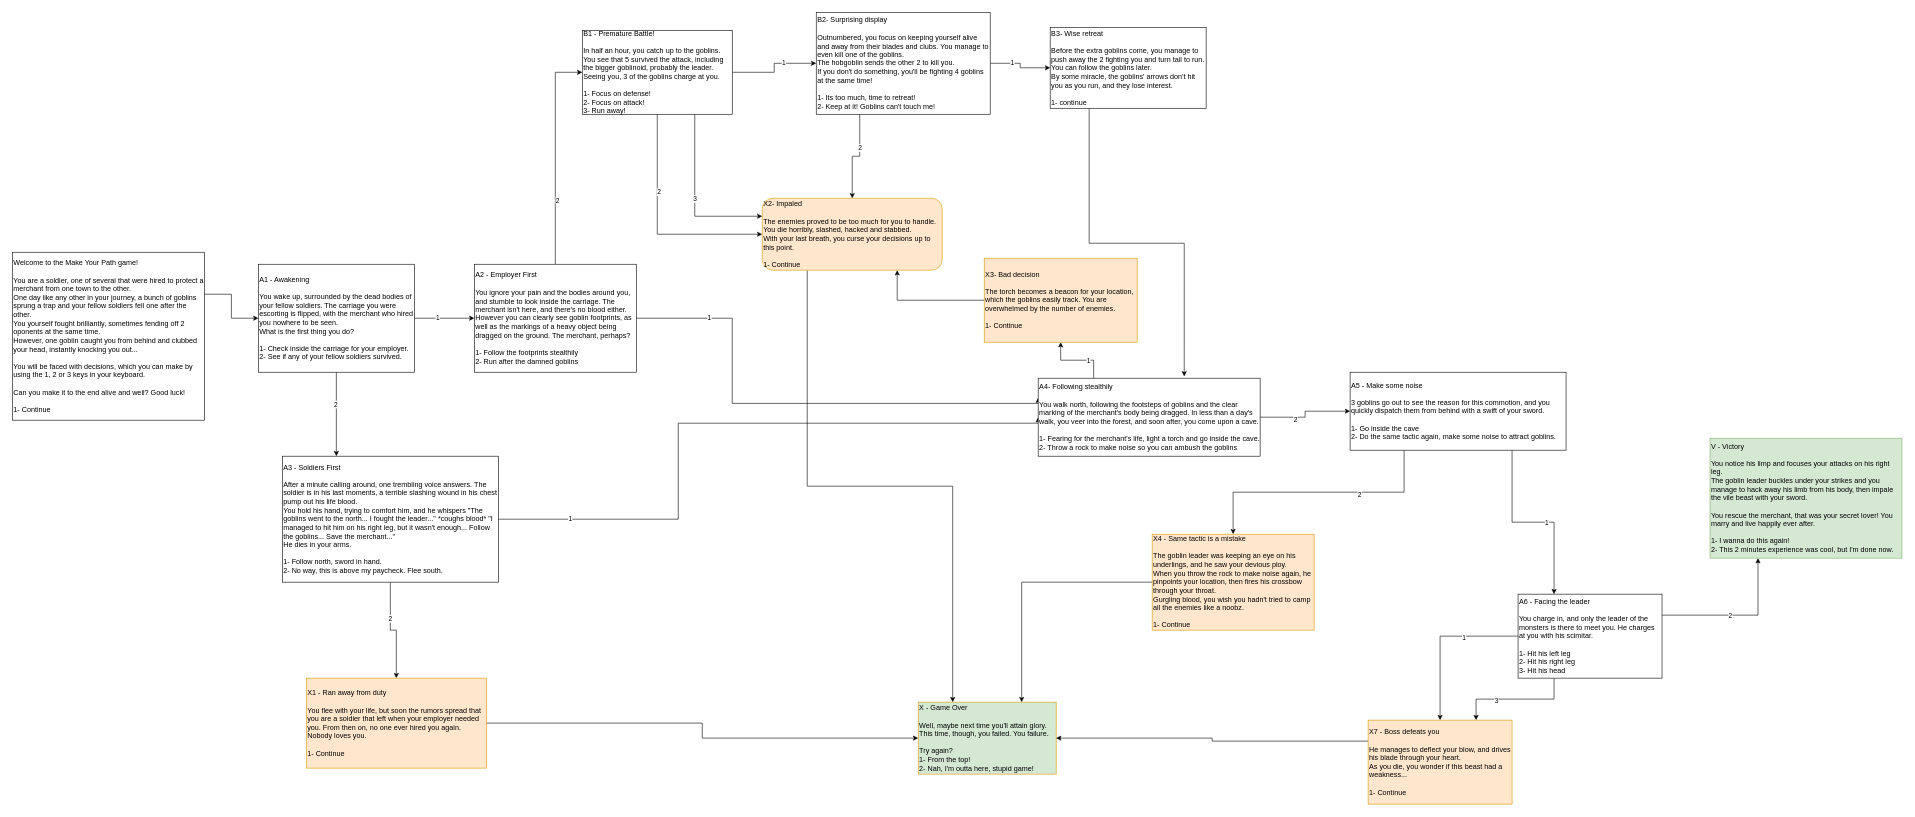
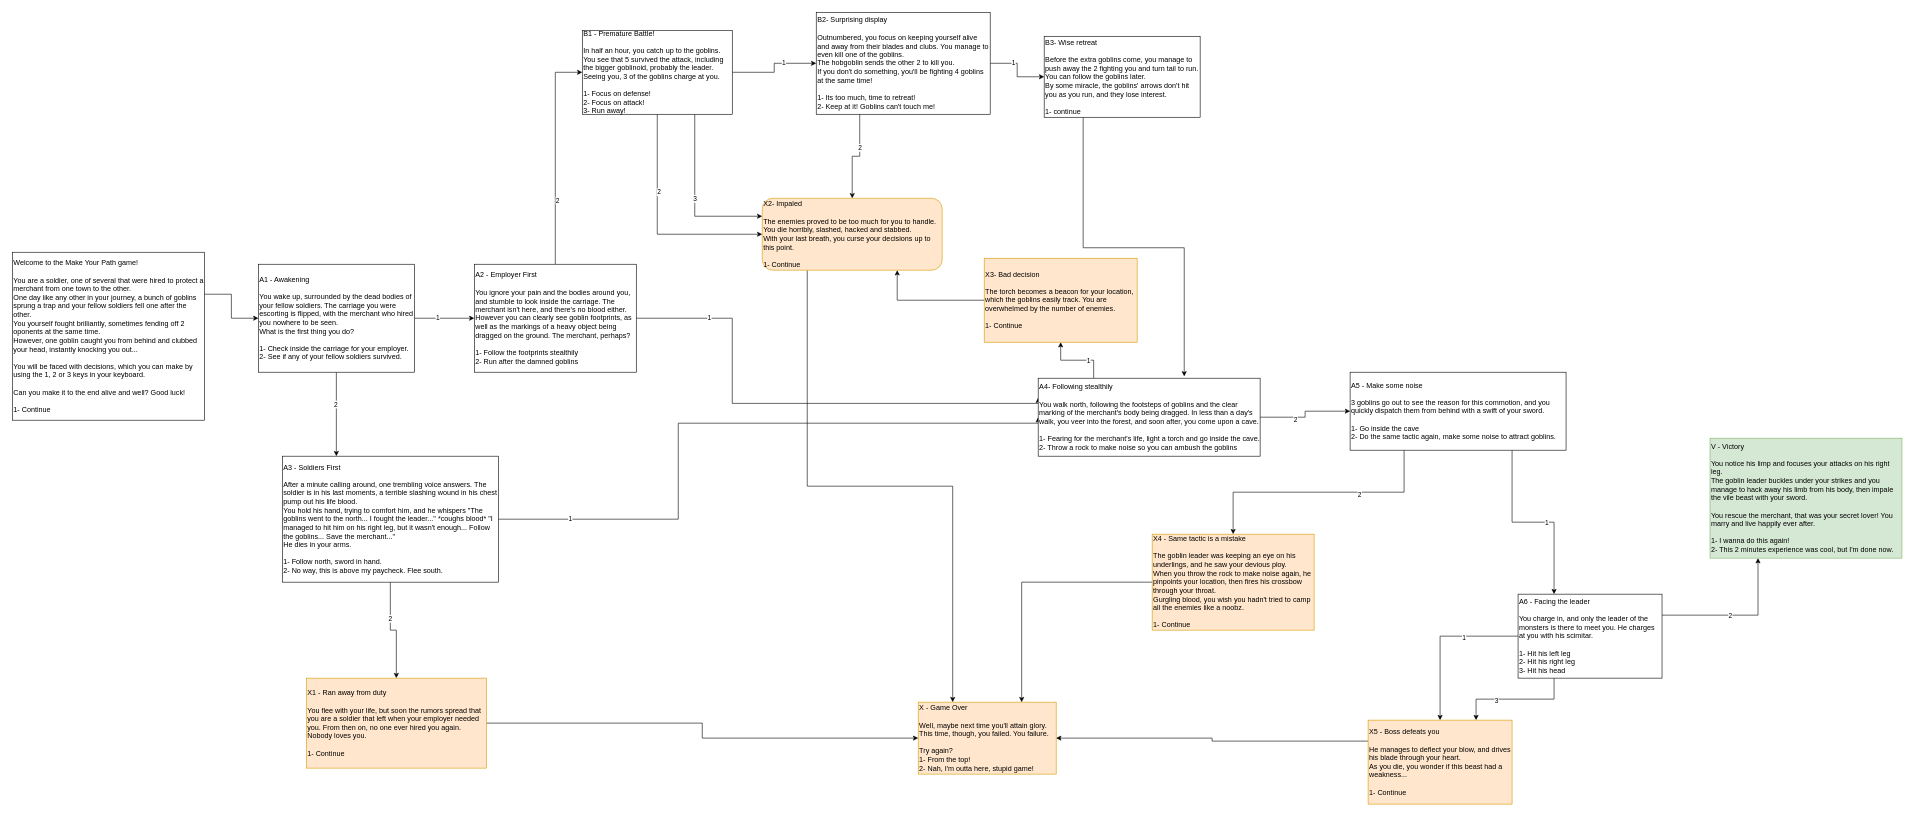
- <mxCell id="39" value="B3- Wise retreat&lt;br&gt;&lt;br&gt;Before the extra goblins come, you manage to push away the 2 fighting you and turn tail to run.&lt;br&gt;You can follow the goblins later.&lt;br&gt;By some miracle, the goblins' arrows don't hit you as you run, and they lose interest.&lt;br&gt;&lt;br&gt;1- continue" style="rounded=0;whiteSpace=wrap;html=1;labelBackgroundColor=none;align=left;" vertex="1" parent="1"><mxGeometry x="1750" y="45" width="260" height="135" as="geometry" /></mxCell>
+ <mxCell id="39" value="B3- Wise retreat&lt;br&gt;&lt;br&gt;Before the extra goblins come, you manage to push away the 2 fighting you and turn tail to run.&lt;br&gt;You can follow the goblins later.&lt;br&gt;By some miracle, the goblins' arrows don't hit you as you run, and they lose interest.&lt;br&gt;&lt;br&gt;1- continue" style="rounded=0;whiteSpace=wrap;html=1;labelBackgroundColor=none;align=left;" vertex="1" parent="1"><mxGeometry x="1740" y="60" width="260" height="135" as="geometry" /></mxCell>
- <mxCell id="19" value="X - Game Over&lt;br&gt;&lt;br&gt;Well, maybe next time you'll attain glory.&lt;br&gt;This time, though, you failed. You failure.&lt;br&gt;&lt;br&gt;Try again?&lt;br&gt;1- From the top!&lt;br&gt;2- Nah, I'm outta here, stupid game!" style="rounded=0;whiteSpace=wrap;html=1;align=left;labelBackgroundColor=none;fillColor=#d5e8d4;strokeColor=#d79b00;" vertex="1" parent="1"><mxGeometry x="1530" y="1170" width="230" height="120" as="geometry" /></mxCell>
+ <mxCell id="19" value="X - Game Over&lt;br&gt;&lt;br&gt;Well, maybe next time you'll attain glory.&lt;br&gt;This time, though, you failed. You failure.&lt;br&gt;&lt;br&gt;Try again?&lt;br&gt;1- From the top!&lt;br&gt;2- Nah, I'm outta here, stupid game!" style="rounded=0;whiteSpace=wrap;html=1;align=left;labelBackgroundColor=none;fillColor=#ffe6cc;strokeColor=#d79b00;" vertex="1" parent="1"><mxGeometry x="1530" y="1170" width="230" height="120" as="geometry" /></mxCell>
- <mxCell id="57" value="X7 - Boss defeats you&lt;br&gt;&lt;br&gt;He manages to deflect your blow, and drives his blade through your heart.&lt;br&gt;As you die, you wonder if this beast had a weakness...&lt;br&gt;&lt;br&gt;1- Continue" style="rounded=0;whiteSpace=wrap;html=1;labelBackgroundColor=none;align=left;fillColor=#ffe6cc;strokeColor=#d79b00;" vertex="1" parent="1"><mxGeometry x="2280" y="1200" width="240" height="140" as="geometry" /></mxCell>
+ <mxCell id="57" value="X5 - Boss defeats you&lt;br&gt;&lt;br&gt;He manages to deflect your blow, and drives his blade through your heart.&lt;br&gt;As you die, you wonder if this beast had a weakness...&lt;br&gt;&lt;br&gt;1- Continue" style="rounded=0;whiteSpace=wrap;html=1;labelBackgroundColor=none;align=left;fillColor=#ffe6cc;strokeColor=#d79b00;" vertex="1" parent="1"><mxGeometry x="2280" y="1200" width="240" height="140" as="geometry" /></mxCell>
